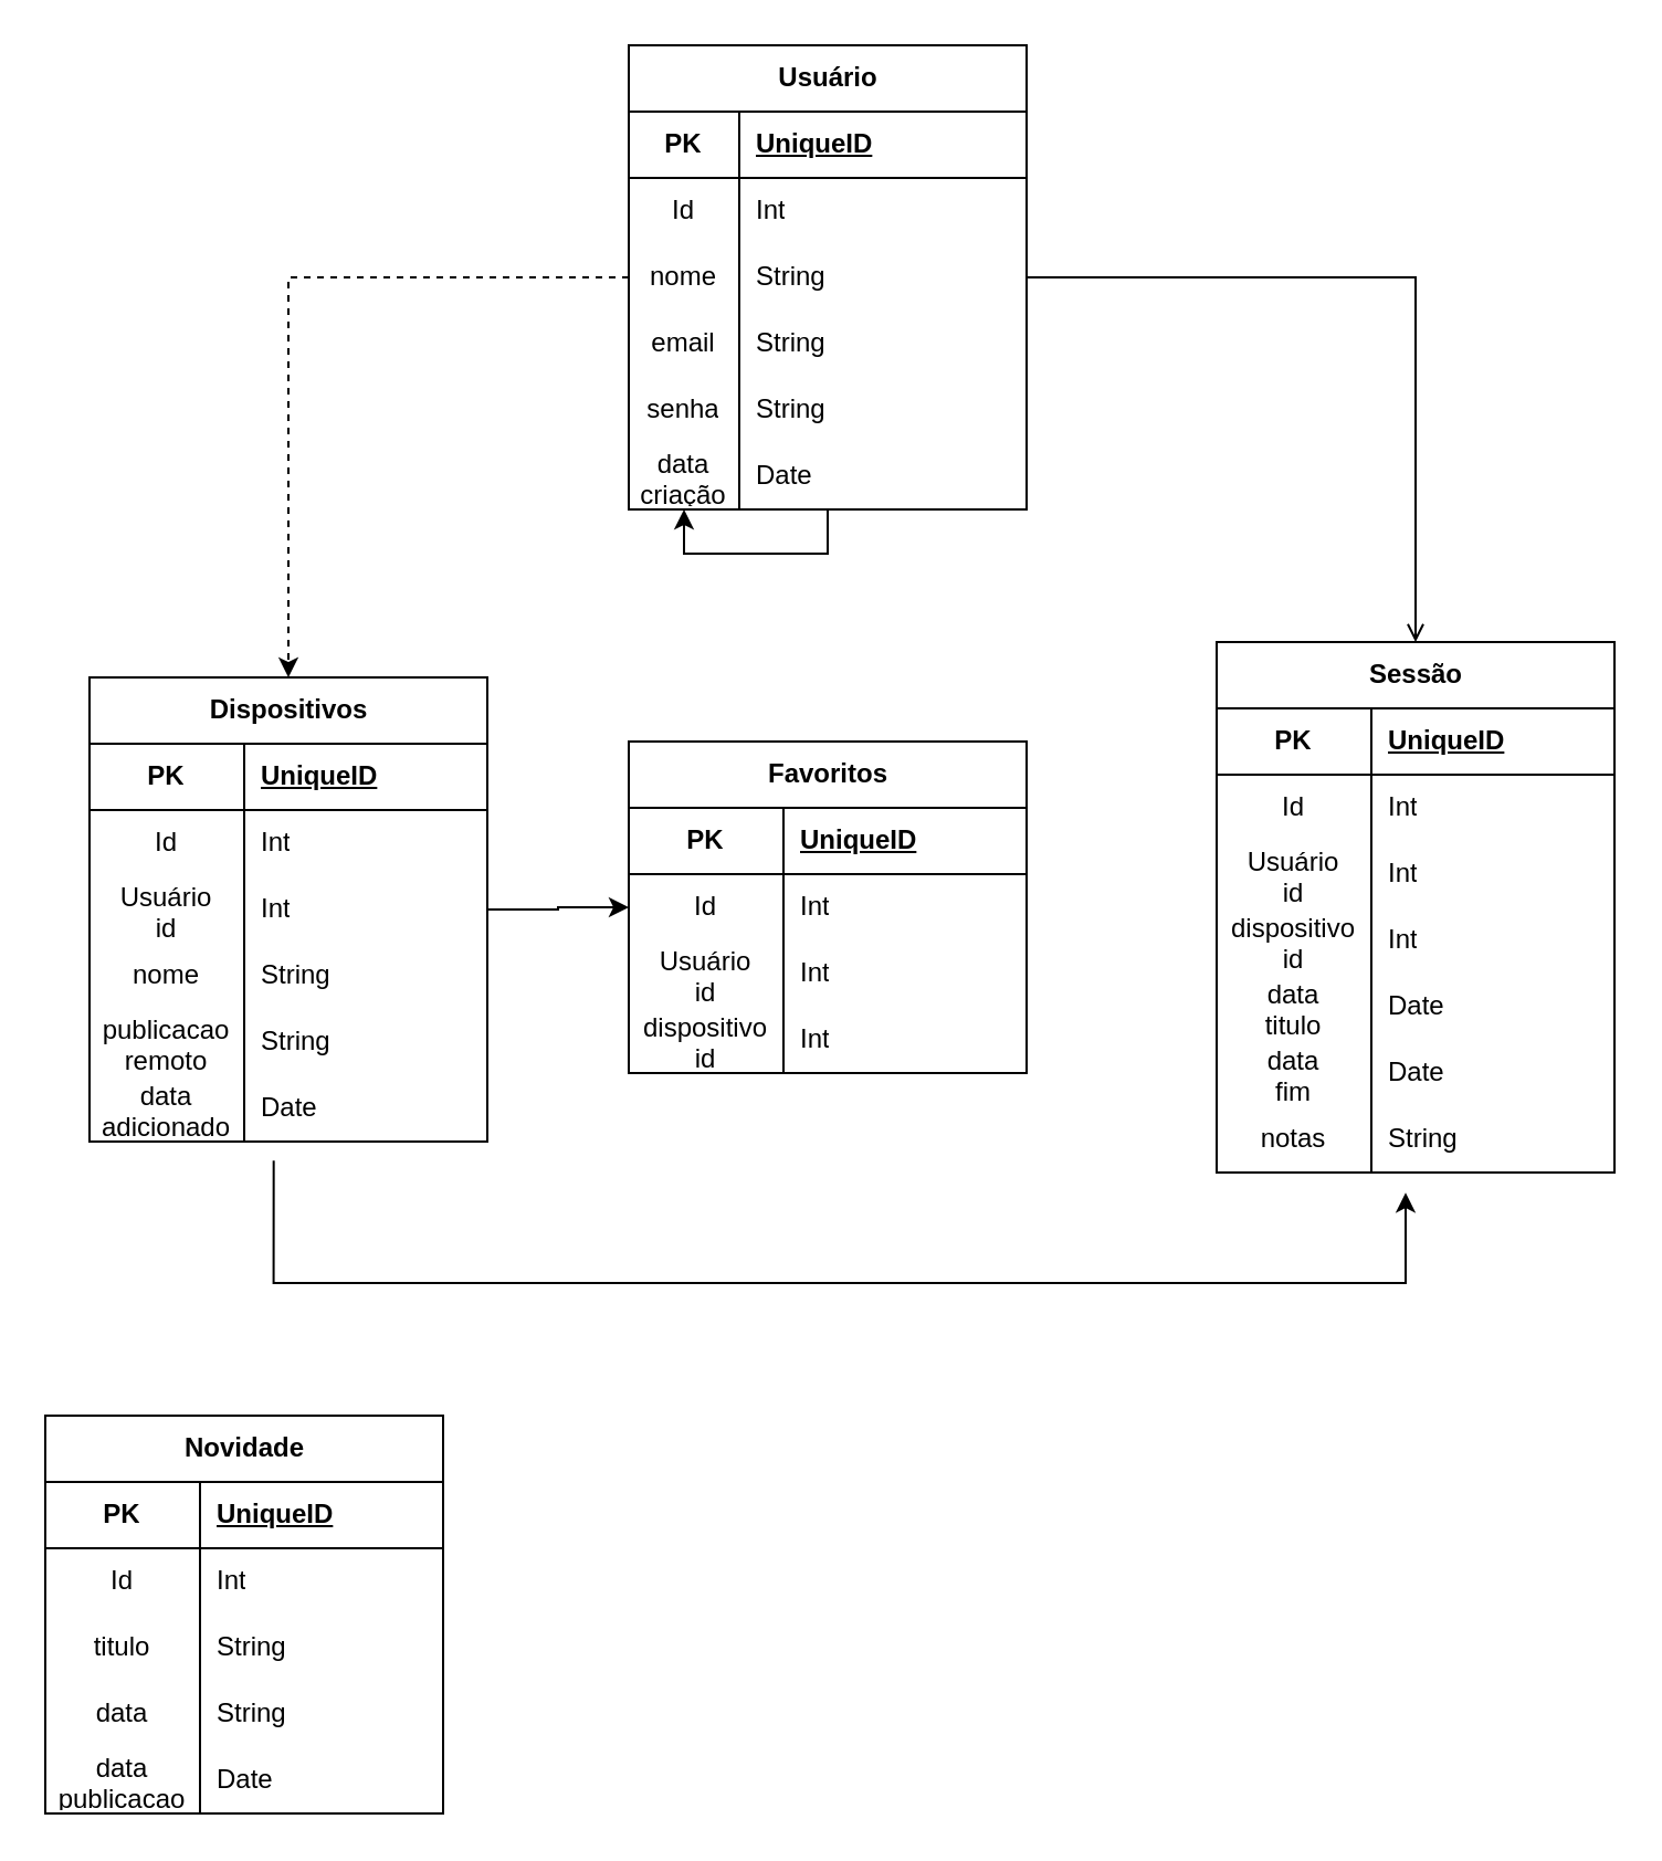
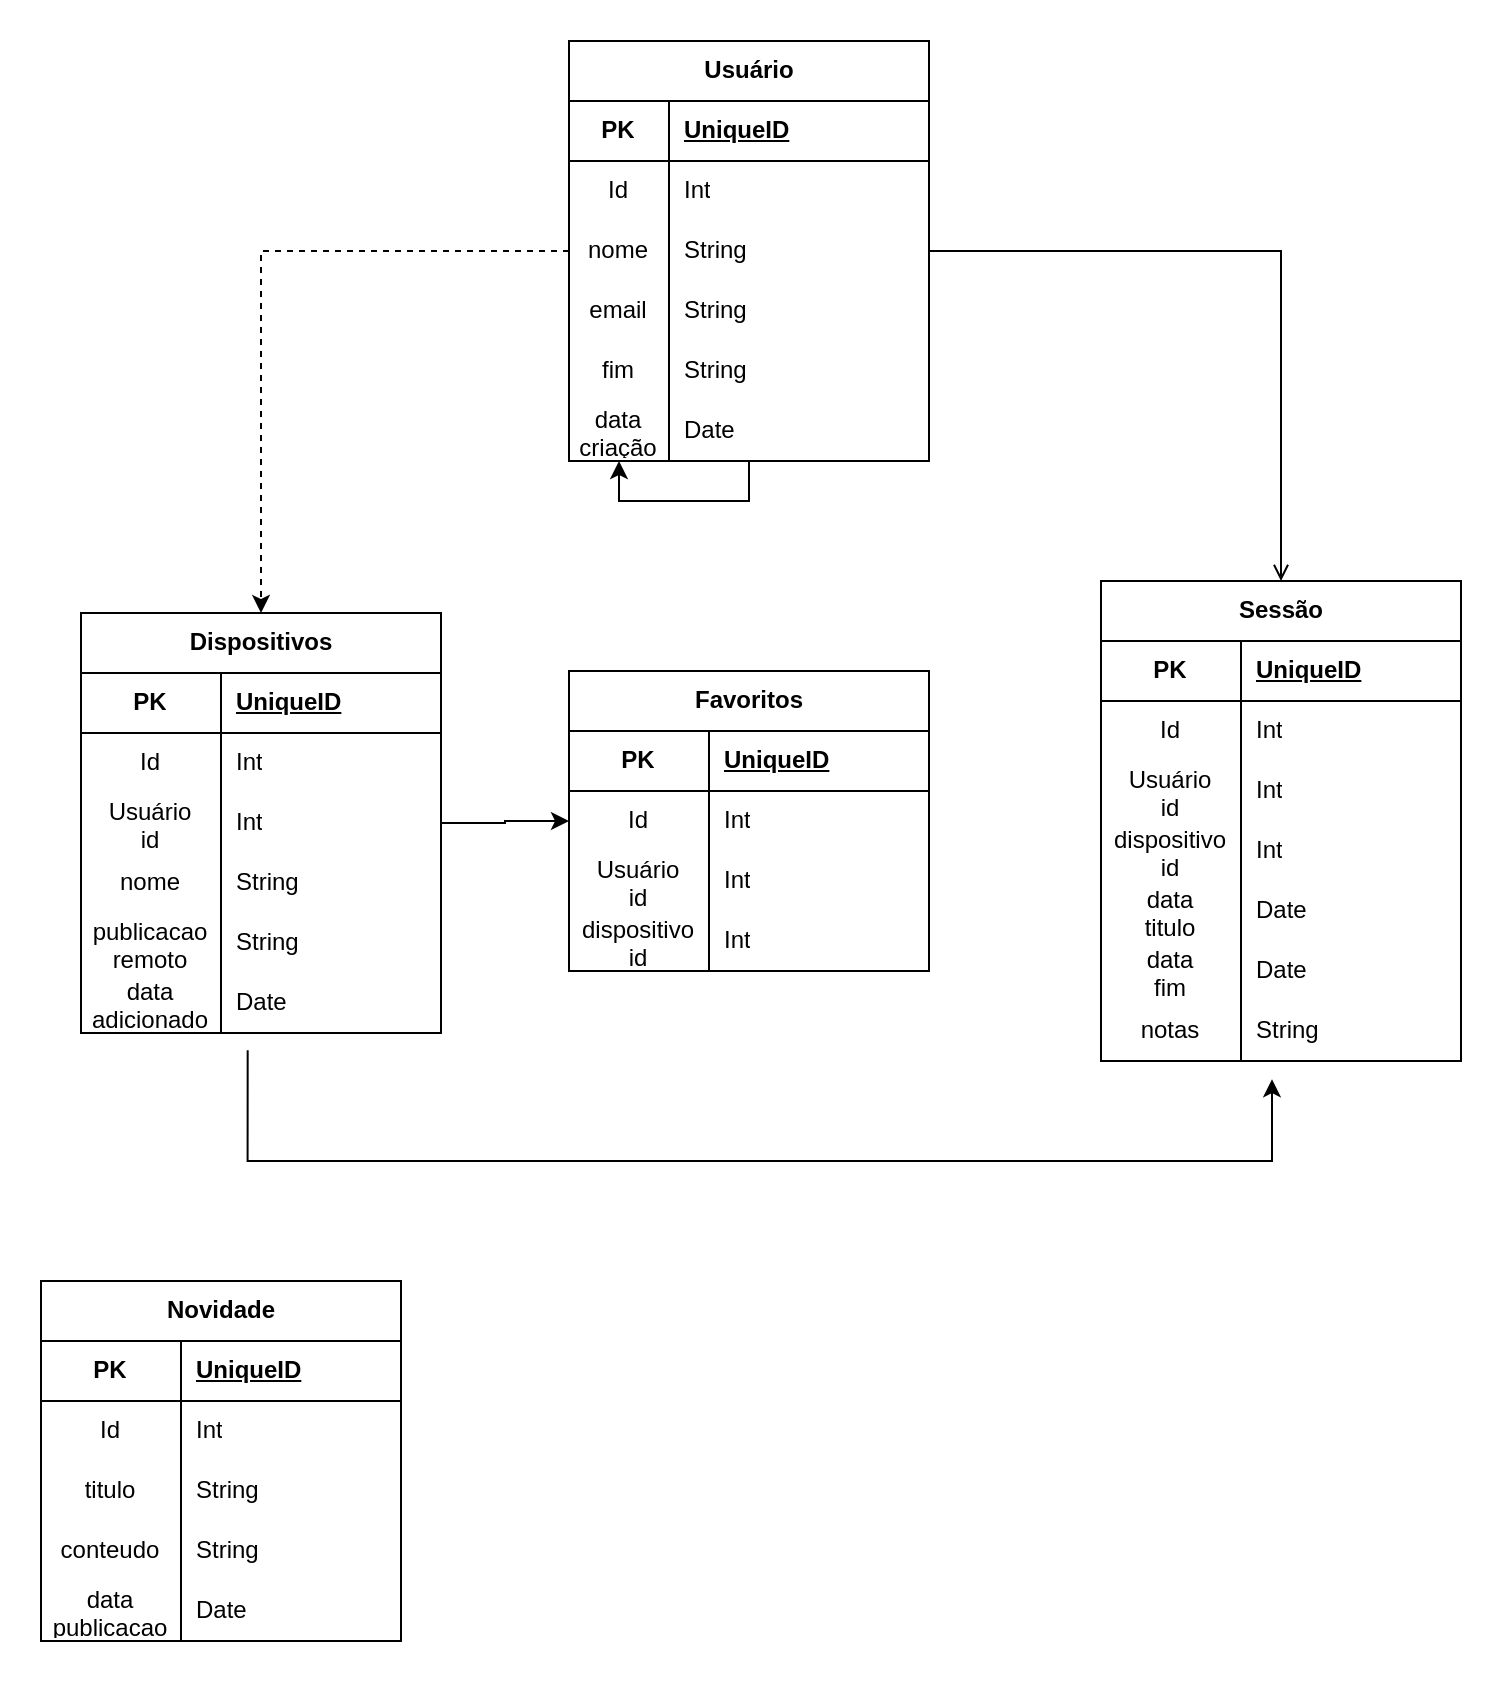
- <mxCell id="19" value="senha" style="shape=partialRectangle;connectable=0;fillColor=none;top=0;left=0;bottom=0;right=0;editable=1;overflow=hidden;whiteSpace=wrap;html=1;" vertex="1" parent="18"><mxGeometry width="50.0" height="30" as="geometry"><mxRectangle width="50.0" height="30" as="alternateBounds" /></mxGeometry></mxCell>
+ <mxCell id="19" value="fim" style="shape=partialRectangle;connectable=0;fillColor=none;top=0;left=0;bottom=0;right=0;editable=1;overflow=hidden;whiteSpace=wrap;html=1;" vertex="1" parent="18"><mxGeometry width="50.0" height="30" as="geometry"><mxRectangle width="50.0" height="30" as="alternateBounds" /></mxGeometry></mxCell>
- <mxCell id="91" value="data" style="shape=partialRectangle;connectable=0;fillColor=none;top=0;left=0;bottom=0;right=0;editable=1;overflow=hidden;whiteSpace=wrap;html=1;" vertex="1" parent="90"><mxGeometry width="70" height="30" as="geometry"><mxRectangle width="70" height="30" as="alternateBounds" /></mxGeometry></mxCell>
+ <mxCell id="91" value="conteudo" style="shape=partialRectangle;connectable=0;fillColor=none;top=0;left=0;bottom=0;right=0;editable=1;overflow=hidden;whiteSpace=wrap;html=1;" vertex="1" parent="90"><mxGeometry width="70" height="30" as="geometry"><mxRectangle width="70" height="30" as="alternateBounds" /></mxGeometry></mxCell>
